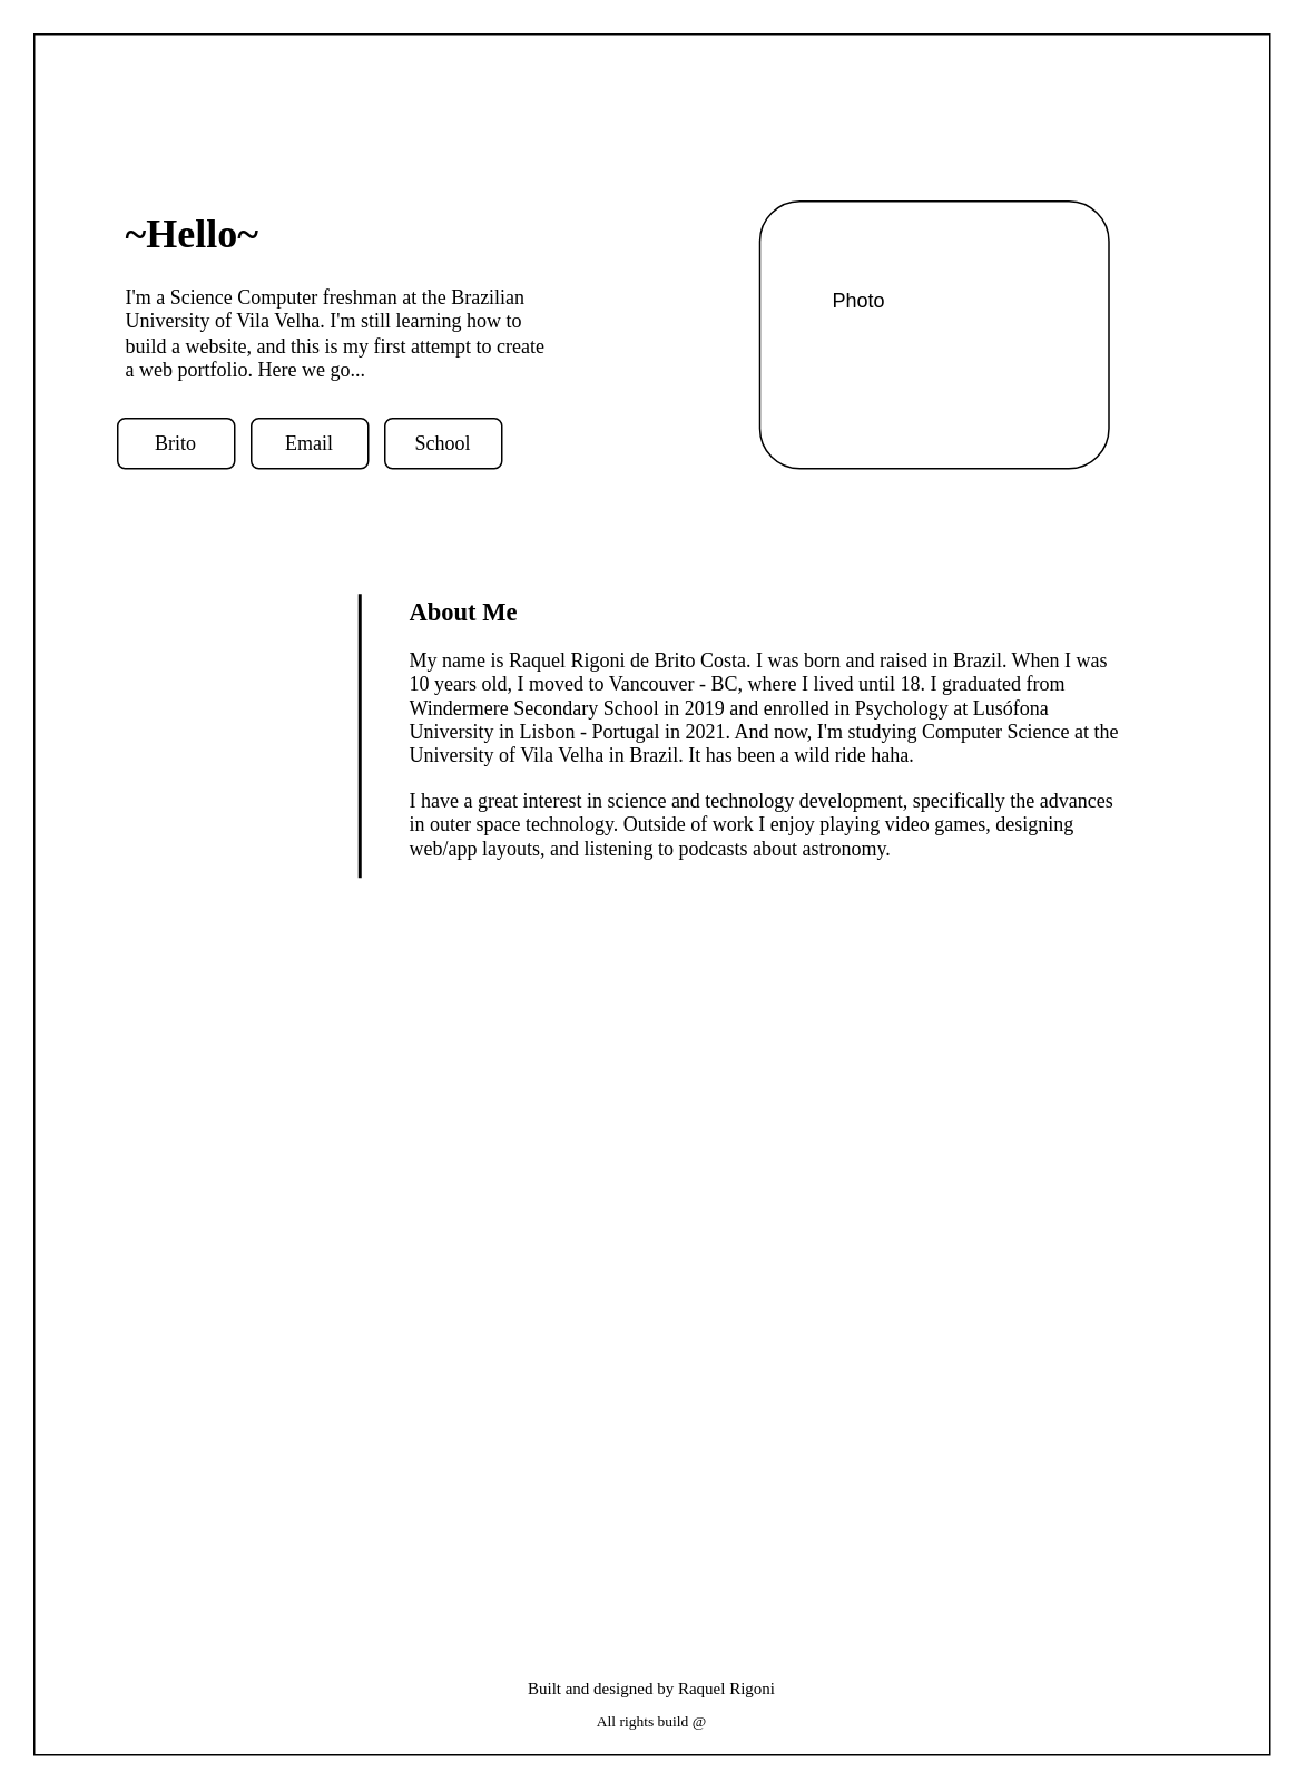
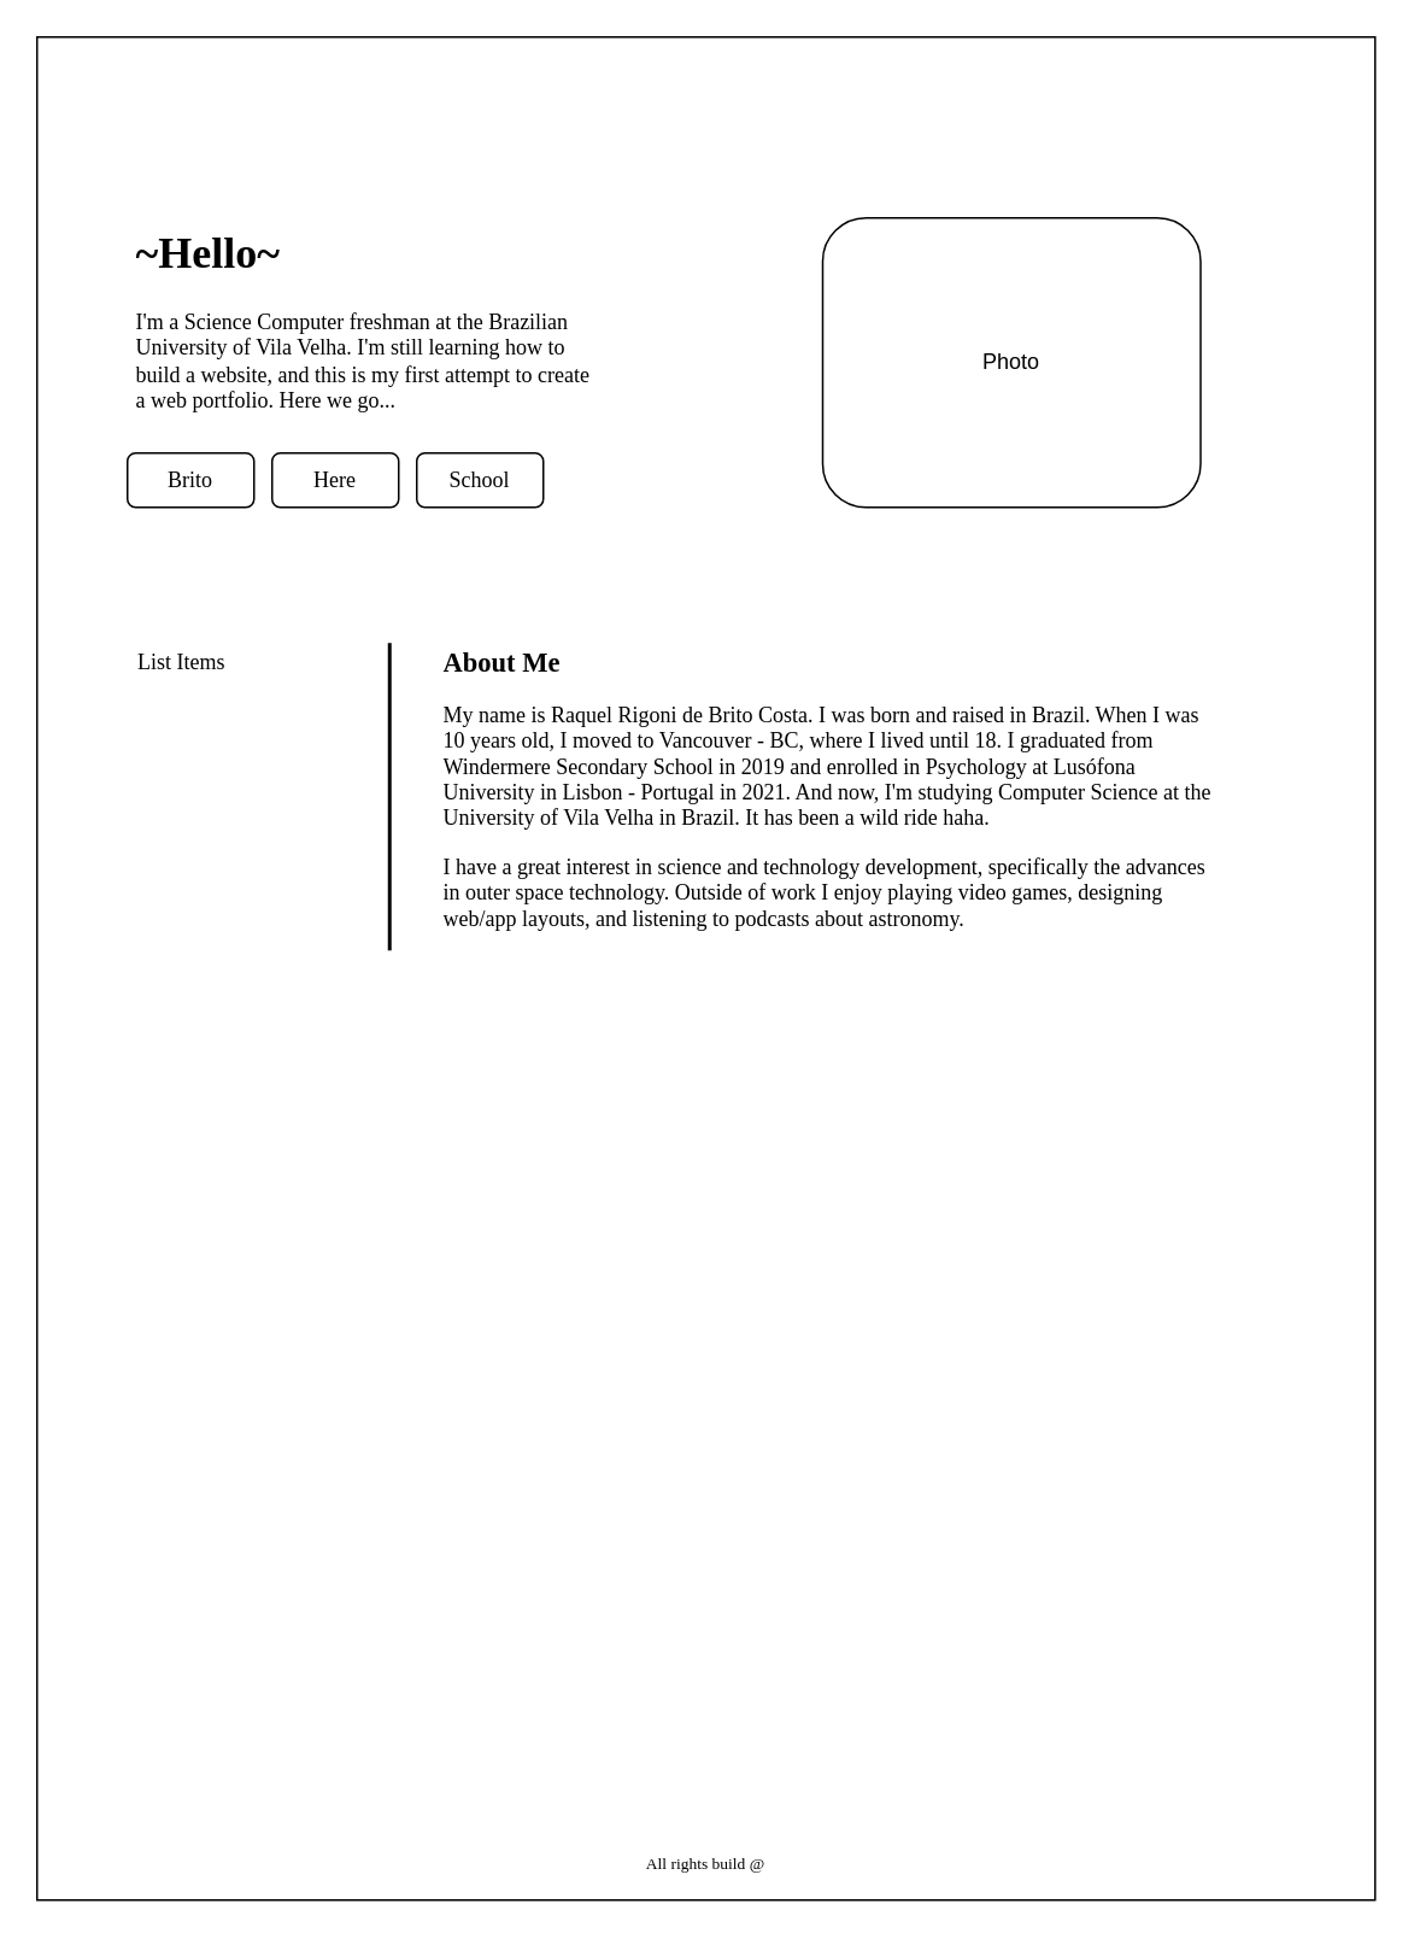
- <mxCell id="11" value="Photo" style="text;html=1;strokeColor=none;fillColor=none;align=center;verticalAlign=middle;whiteSpace=wrap;rounded=0;" vertex="1" parent="1"><mxGeometry x="484" y="165" width="60" height="30" as="geometry" /></mxCell>
+ <mxCell id="11" value="Photo" style="text;html=1;strokeColor=none;fillColor=none;align=center;verticalAlign=middle;whiteSpace=wrap;rounded=0;" vertex="1" parent="1"><mxGeometry x="529" y="185" width="60" height="30" as="geometry" /></mxCell>
- <mxCell id="8" value="Email" style="text;html=1;strokeColor=none;fillColor=none;align=center;verticalAlign=middle;whiteSpace=wrap;rounded=0;fontFamily=Times New Roman;" vertex="1" parent="1"><mxGeometry x="155" y="250" width="60" height="30" as="geometry" /></mxCell>
+ <mxCell id="8" value="Here" style="text;html=1;strokeColor=none;fillColor=none;align=center;verticalAlign=middle;whiteSpace=wrap;rounded=0;fontFamily=Times New Roman;" vertex="1" parent="1"><mxGeometry x="155" y="250" width="60" height="30" as="geometry" /></mxCell>
+ <mxCell id="15" value="List Items" style="text;strokeColor=none;fillColor=none;align=left;verticalAlign=middle;spacingLeft=4;spacingRight=4;overflow=hidden;points=[[0,0.5],[1,0.5]];portConstraint=eastwest;rotatable=0;labelBorderColor=none;fontFamily=Times New Roman;fontSize=12;fontColor=#000000;" vertex="1" parent="1"><mxGeometry x="70" y="355" width="80" height="20" as="geometry" /></mxCell>
- <mxCell id="12" value="Built and designed by Raquel Rigoni" style="text;html=1;strokeColor=none;fillColor=none;align=center;verticalAlign=middle;whiteSpace=wrap;rounded=0;fontFamily=Times New Roman;fontSize=10;" vertex="1" parent="1"><mxGeometry x="300" y="1000" width="180" height="20" as="geometry" /></mxCell>
